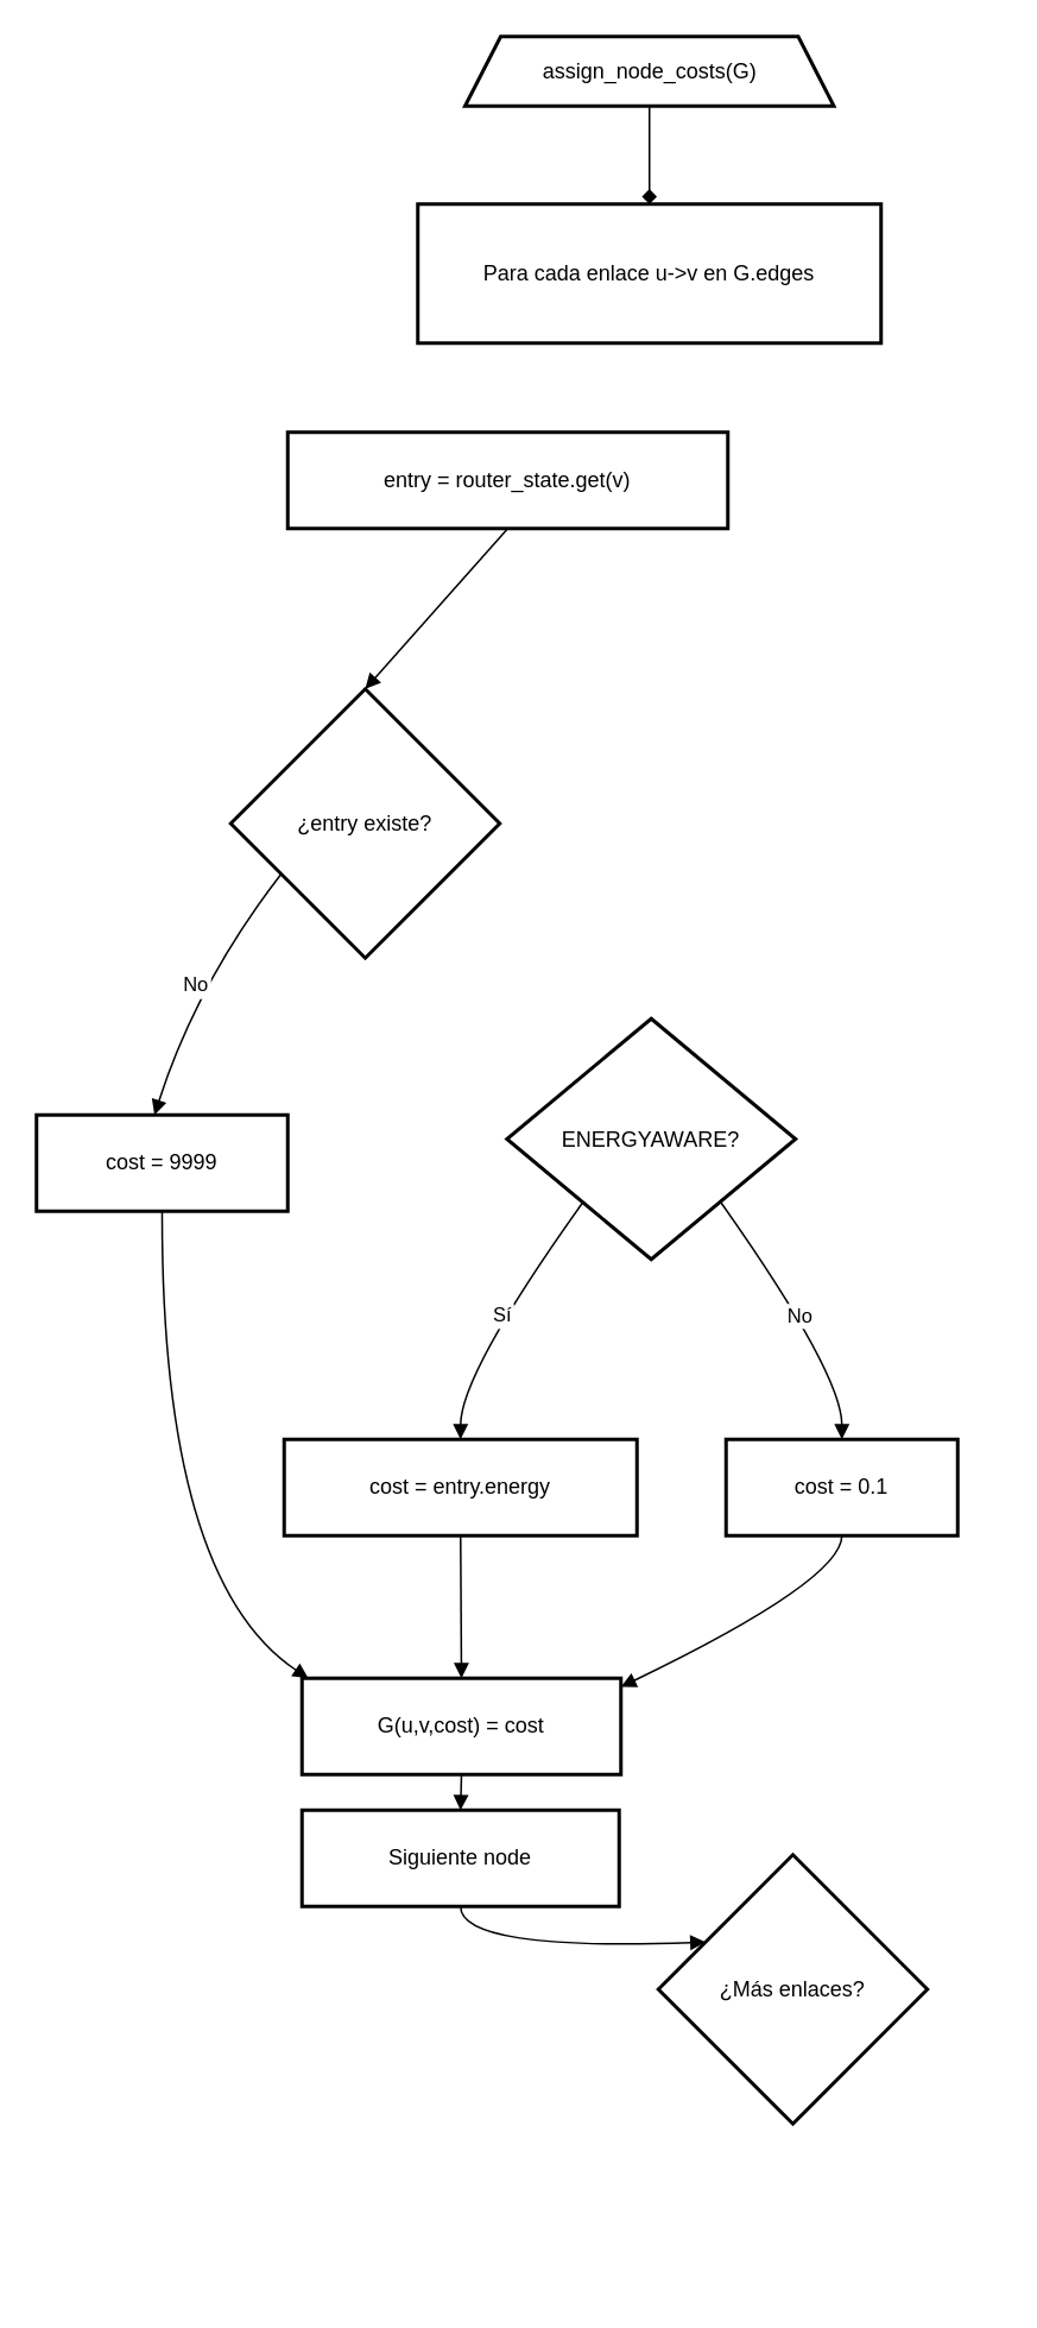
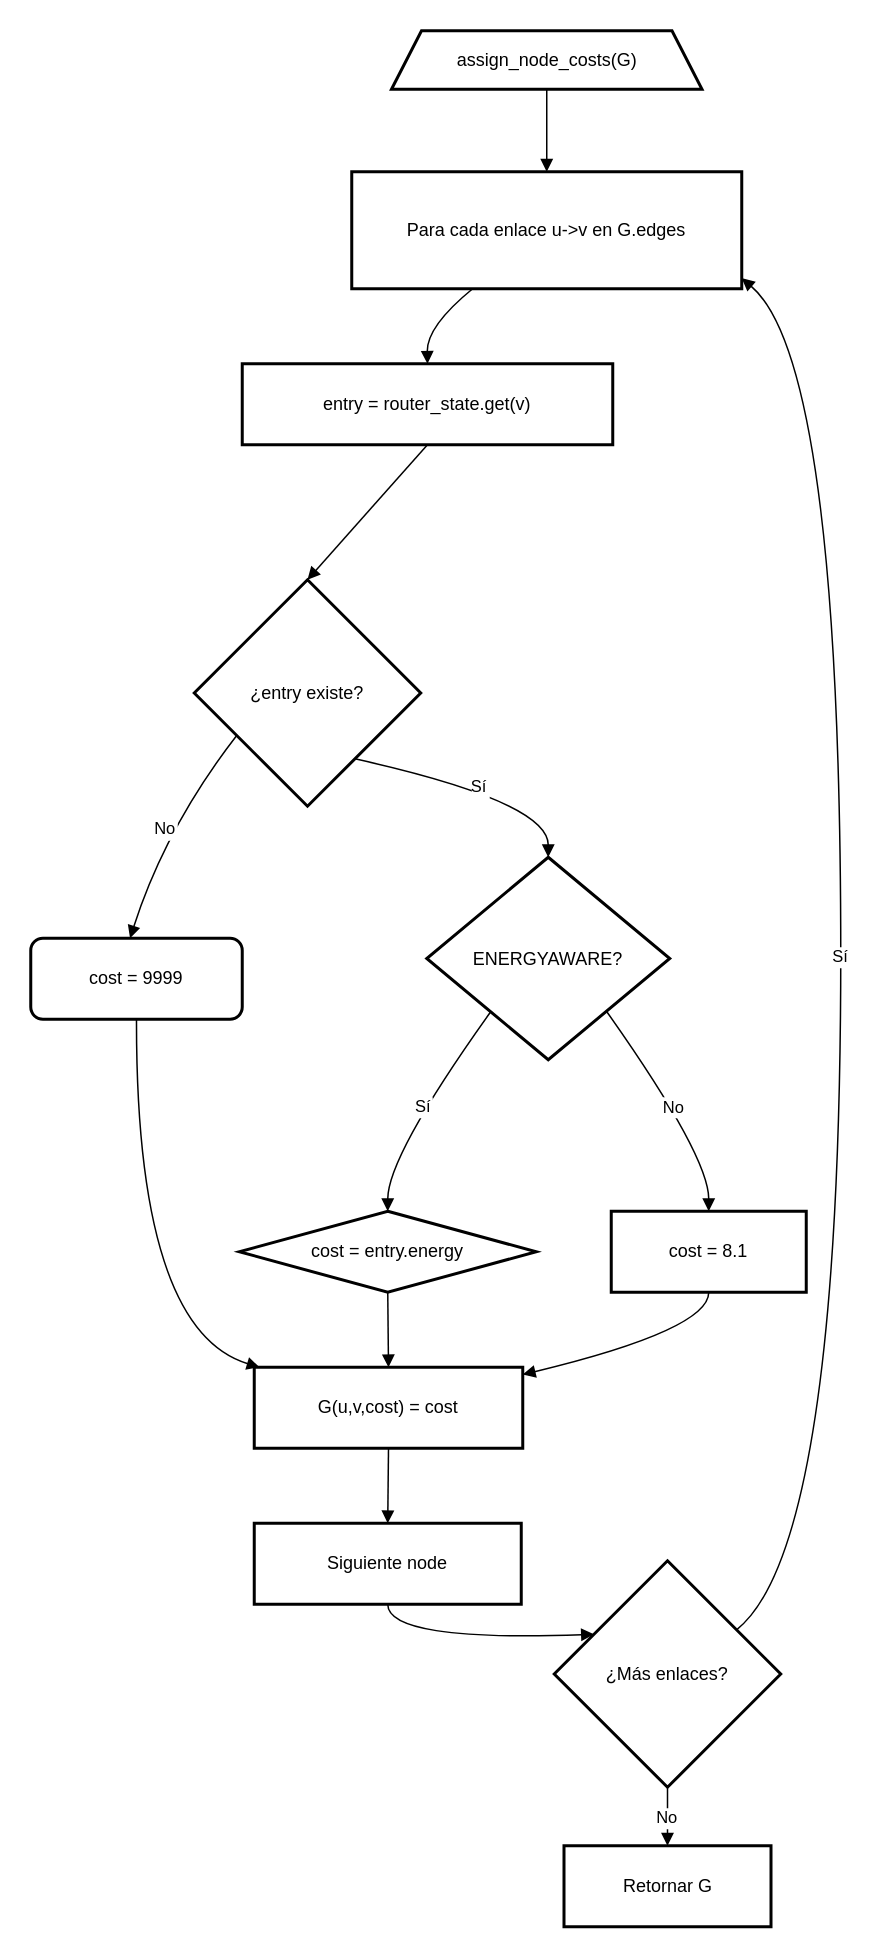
- <mxCell id="13" value="" style="curved=1;startArrow=none;endArrow=diamond;exitX=0.5;exitY=1;entryX=0.5;entryY=0;rounded=0;exitDx=0;exitDy=0;" edge="1" parent="1" source="2" target="3"><mxGeometry relative="1" as="geometry"><Array as="points" /><mxPoint x="363.5" y="64" as="sourcePoint" /></mxGeometry></mxCell>
+ <mxCell id="13" value="" style="curved=1;startArrow=none;endArrow=block;exitX=0.5;exitY=1;entryX=0.5;entryY=0;rounded=0;exitDx=0;exitDy=0;" edge="1" parent="1" source="2" target="3"><mxGeometry relative="1" as="geometry"><Array as="points" /><mxPoint x="363.5" y="64" as="sourcePoint" /></mxGeometry></mxCell>
+ <mxCell id="14" value="" style="curved=1;startArrow=none;endArrow=block;exitX=0.31;exitY=1;entryX=0.5;entryY=0;rounded=0;" edge="1" parent="1" source="3" target="4"><mxGeometry relative="1" as="geometry"><Array as="points"><mxPoint x="284" y="217" /></Array></mxGeometry></mxCell>
+ <mxCell id="17" value="Sí" style="curved=1;startArrow=none;endArrow=block;exitX=0.86;exitY=1;entryX=0.5;entryY=0;rounded=0;entryDx=0;entryDy=0;" edge="1" parent="1" source="5" target="7"><mxGeometry relative="1" as="geometry"><Array as="points"><mxPoint x="365" y="534" /></Array><mxPoint x="365.5" y="570" as="targetPoint" /></mxGeometry></mxCell>
+ <mxCell id="25" value="Sí" style="curved=1;startArrow=none;endArrow=block;exitX=1;exitY=0.18;entryX=1;entryY=0.91;rounded=0;" edge="1" parent="1" source="12" target="3"><mxGeometry relative="1" as="geometry"><Array as="points"><mxPoint x="560" y="1031" /><mxPoint x="560" y="241" /></Array></mxGeometry></mxCell>
- <mxCell id="6" value="cost = 9999" style="whiteSpace=wrap;strokeWidth=2;" vertex="1" parent="1"><mxGeometry x="20" y="625" width="141" height="54" as="geometry" /></mxCell>
+ <mxCell id="6" value="cost = 9999" style="whiteSpace=wrap;strokeWidth=2;rounded=1;" vertex="1" parent="1"><mxGeometry x="20" y="625" width="141" height="54" as="geometry" /></mxCell>
- <mxCell id="8" value="cost = entry.energy" style="whiteSpace=wrap;strokeWidth=2;" vertex="1" parent="1"><mxGeometry x="159" y="807" width="198" height="54" as="geometry" /></mxCell>
+ <mxCell id="8" value="cost = entry.energy" style="rhombus;whiteSpace=wrap;strokeWidth=2;" vertex="1" parent="1"><mxGeometry x="159" y="807" width="198" height="54" as="geometry" /></mxCell>
- <mxCell id="9" value="cost = 0.1" style="whiteSpace=wrap;strokeWidth=2;" vertex="1" parent="1"><mxGeometry x="407" y="807" width="130" height="54" as="geometry" /></mxCell>
+ <mxCell id="9" value="cost = 8.1" style="whiteSpace=wrap;strokeWidth=2;" vertex="1" parent="1"><mxGeometry x="407" y="807" width="130" height="54" as="geometry" /></mxCell>
- <mxCell id="10" value="G(u,v,cost) = cost" style="whiteSpace=wrap;strokeWidth=2;" vertex="1" parent="1"><mxGeometry x="169" y="941" width="179" height="54" as="geometry" /></mxCell>
+ <mxCell id="10" value="G(u,v,cost) = cost" style="whiteSpace=wrap;strokeWidth=2;" vertex="1" parent="1"><mxGeometry x="169" y="911" width="179" height="54" as="geometry" /></mxCell>
+ <mxCell id="26" value="No" style="curved=1;startArrow=none;endArrow=block;exitX=0.5;exitY=0.99;entryX=0.5;entryY=0;rounded=0;entryDx=0;entryDy=0;" edge="1" parent="1" source="12" target="27"><mxGeometry relative="1" as="geometry"><Array as="points" /><mxPoint x="444.5" y="1342" as="targetPoint" /></mxGeometry></mxCell>
+ <mxCell id="27" value="Retornar G" style="whiteSpace=wrap;strokeWidth=2;" vertex="1" parent="1"><mxGeometry x="375.5" y="1230" width="138" height="54" as="geometry" /></mxCell>
